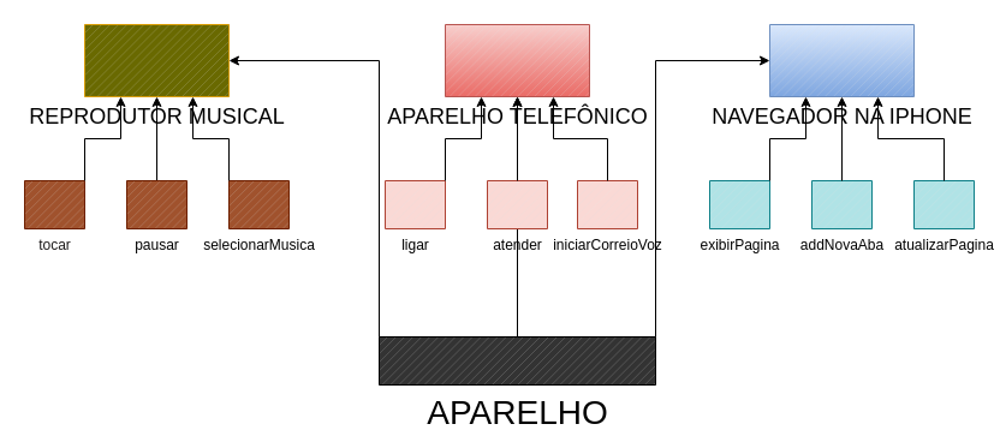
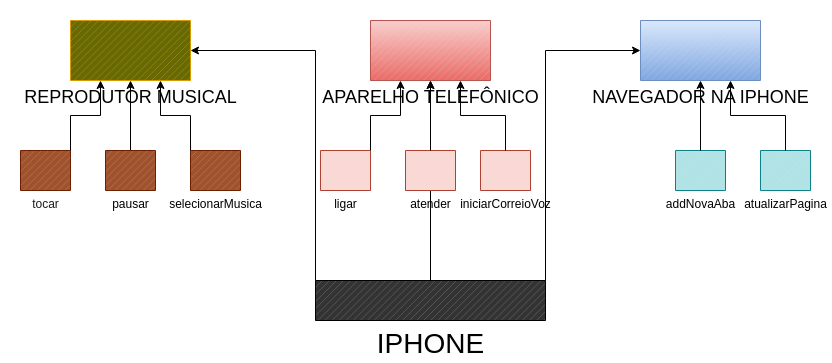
- <mxCell id="24" style="edgeStyle=orthogonalEdgeStyle;rounded=0;orthogonalLoop=1;jettySize=auto;html=1;exitX=1;exitY=0;exitDx=0;exitDy=0;exitPerimeter=0;entryX=0.25;entryY=1;entryDx=0;entryDy=0;entryPerimeter=0;" parent="1" source="14" target="6" edge="1"><mxGeometry relative="1" as="geometry" /></mxCell>
- <mxCell id="14" value="exibirPagina" style="verticalLabelPosition=bottom;verticalAlign=top;html=1;shape=mxgraph.basic.patternFillRect;fillStyle=diag;step=5;fillStrokeWidth=0.2;fillStrokeColor=#dddddd;fillColor=#b0e3e6;strokeColor=#0e8088;" parent="1" vertex="1"><mxGeometry x="590" y="150" width="50" height="40" as="geometry" /></mxCell>
- <mxCell id="3" value="APARELHO" style="verticalLabelPosition=bottom;verticalAlign=top;html=1;shape=mxgraph.basic.patternFillRect;fillStyle=diag;step=5;fillStrokeWidth=0.2;fillStrokeColor=#dddddd;align=center;fontSize=28;fillColor=#333333;" parent="1" vertex="1"><mxGeometry x="315" y="280" width="230" height="40" as="geometry" /></mxCell>
+ <mxCell id="3" value="IPHONE" style="verticalLabelPosition=bottom;verticalAlign=top;html=1;shape=mxgraph.basic.patternFillRect;fillStyle=diag;step=5;fillStrokeWidth=0.2;fillStrokeColor=#dddddd;align=center;fontSize=28;fillColor=#333333;" parent="1" vertex="1"><mxGeometry x="315" y="280" width="230" height="40" as="geometry" /></mxCell>
